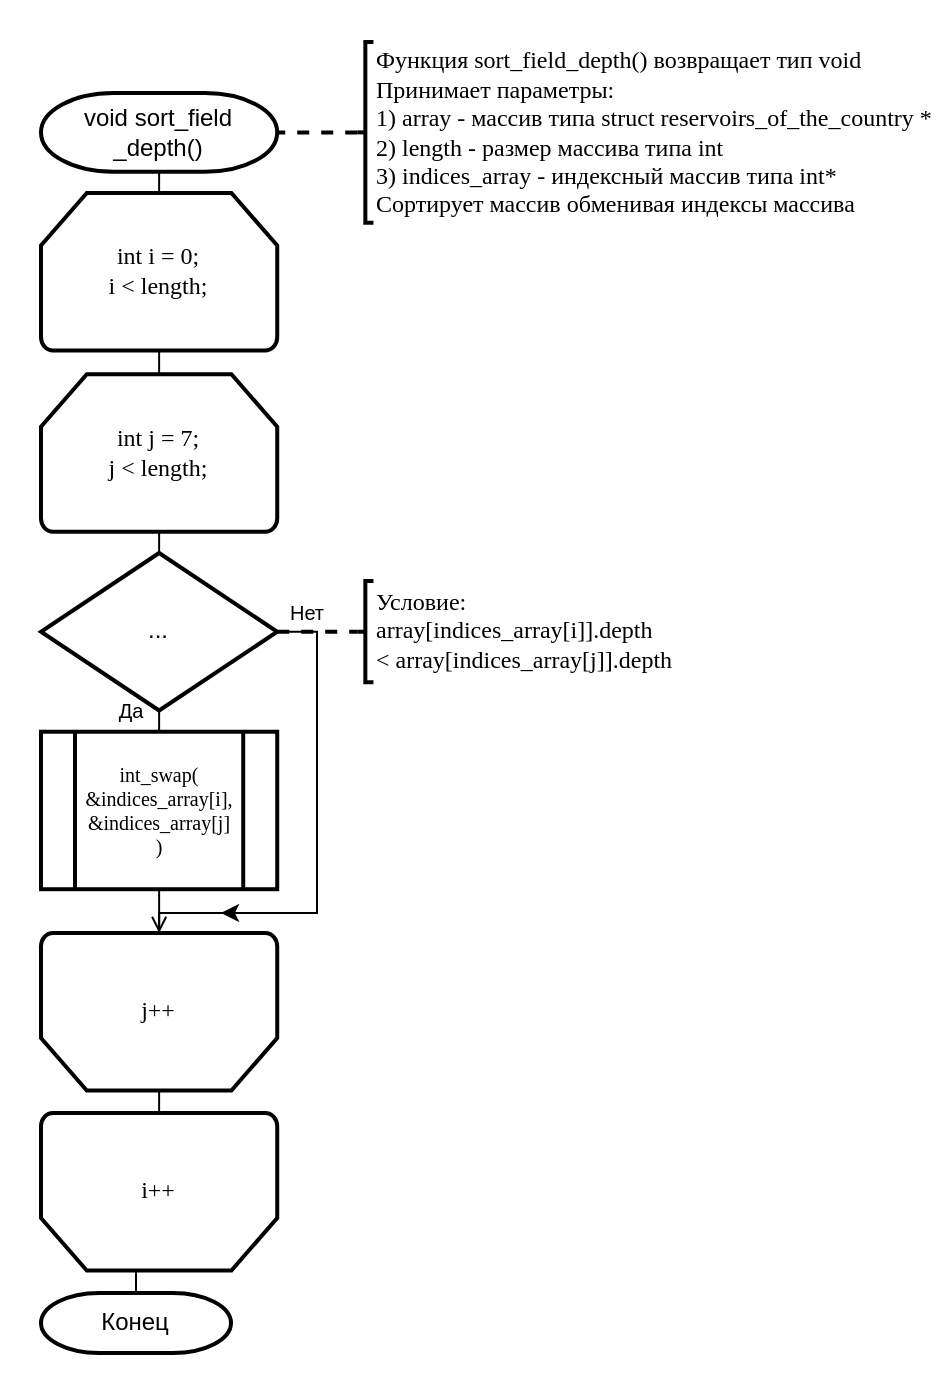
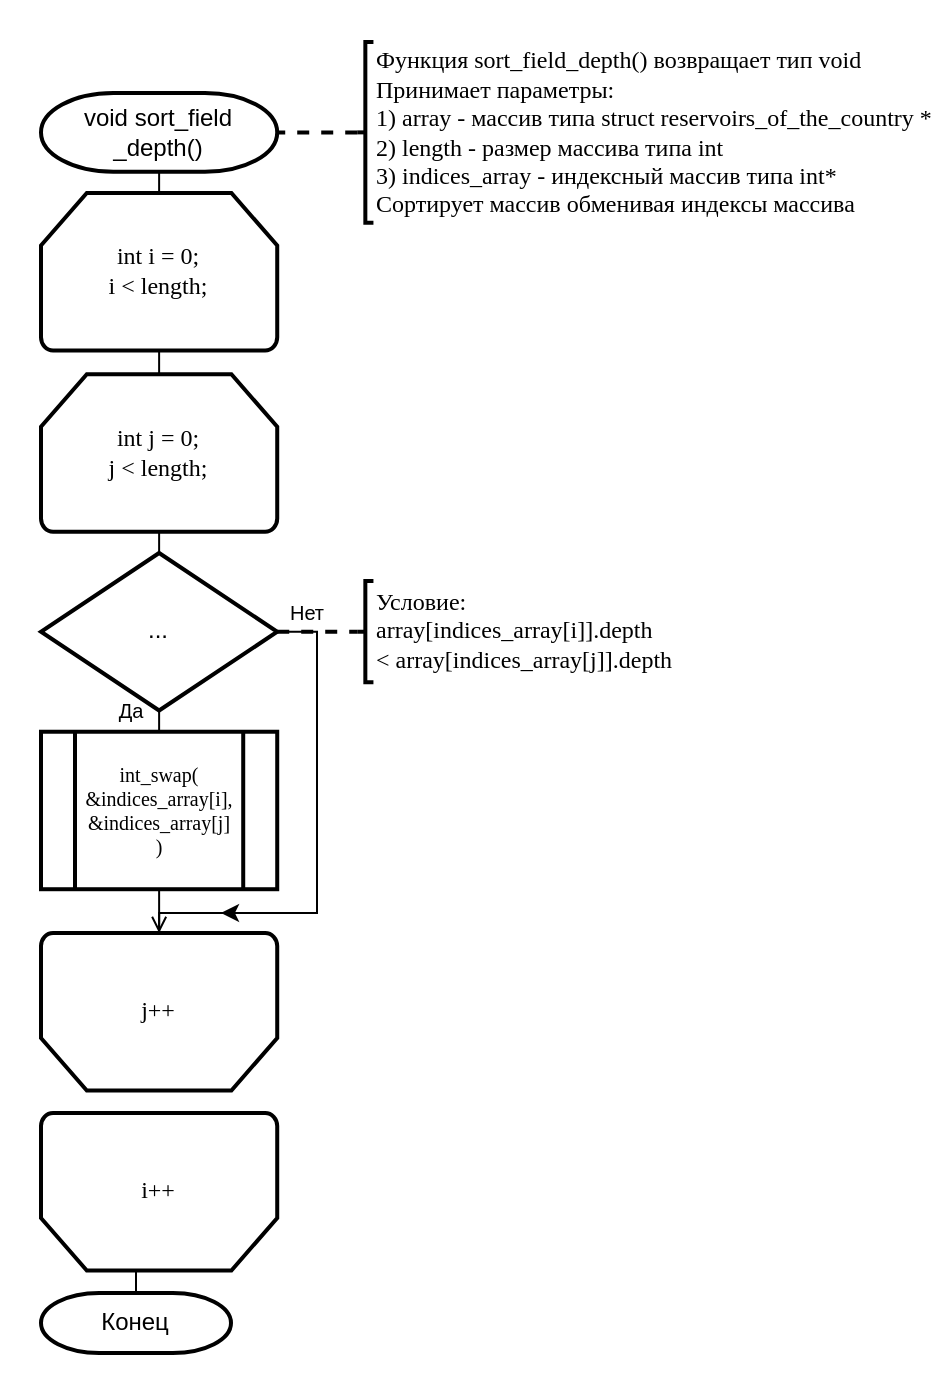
- <mxCell id="7" value="int j = 7;&lt;br&gt;j &amp;lt; length;" style="strokeWidth=2;html=1;shape=mxgraph.flowchart.loop_limit;whiteSpace=wrap;fontFamily=Times New Roman;" parent="1" vertex="1"><mxGeometry x="20" y="186.63" width="118.11" height="78.74" as="geometry" /></mxCell>
+ <mxCell id="7" value="int j = 0;&lt;br&gt;j &amp;lt; length;" style="strokeWidth=2;html=1;shape=mxgraph.flowchart.loop_limit;whiteSpace=wrap;fontFamily=Times New Roman;" parent="1" vertex="1"><mxGeometry x="20" y="186.63" width="118.11" height="78.74" as="geometry" /></mxCell>
- <mxCell id="8" style="edgeStyle=orthogonalEdgeStyle;rounded=0;orthogonalLoop=1;jettySize=auto;html=1;exitX=0.5;exitY=0;exitDx=0;exitDy=0;exitPerimeter=0;entryX=0.5;entryY=1;entryDx=0;entryDy=0;entryPerimeter=0;endArrow=none;endFill=0;strokeWidth=1;" parent="1" source="9" target="11" edge="1"><mxGeometry relative="1" as="geometry" /></mxCell>
